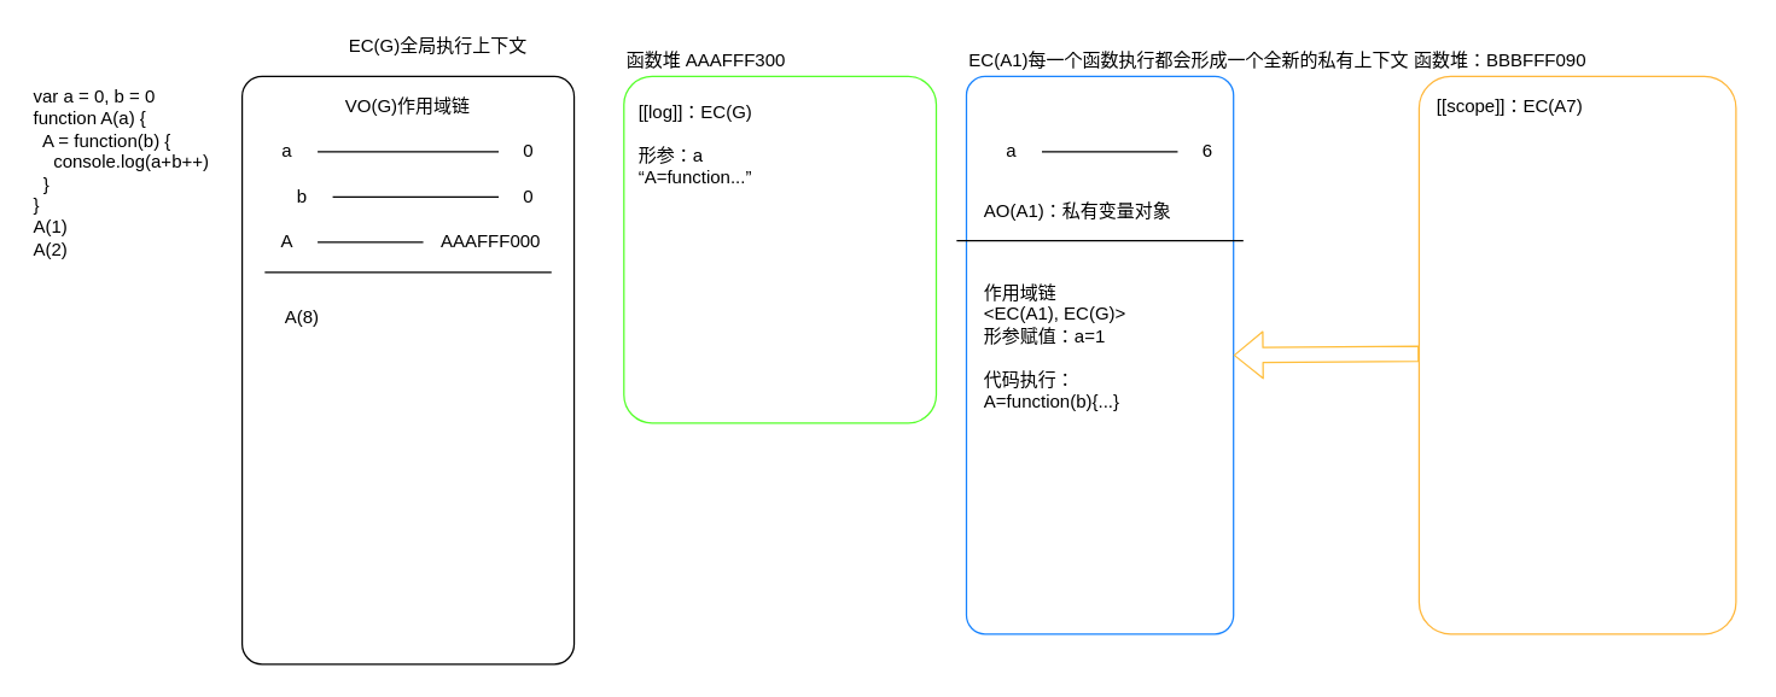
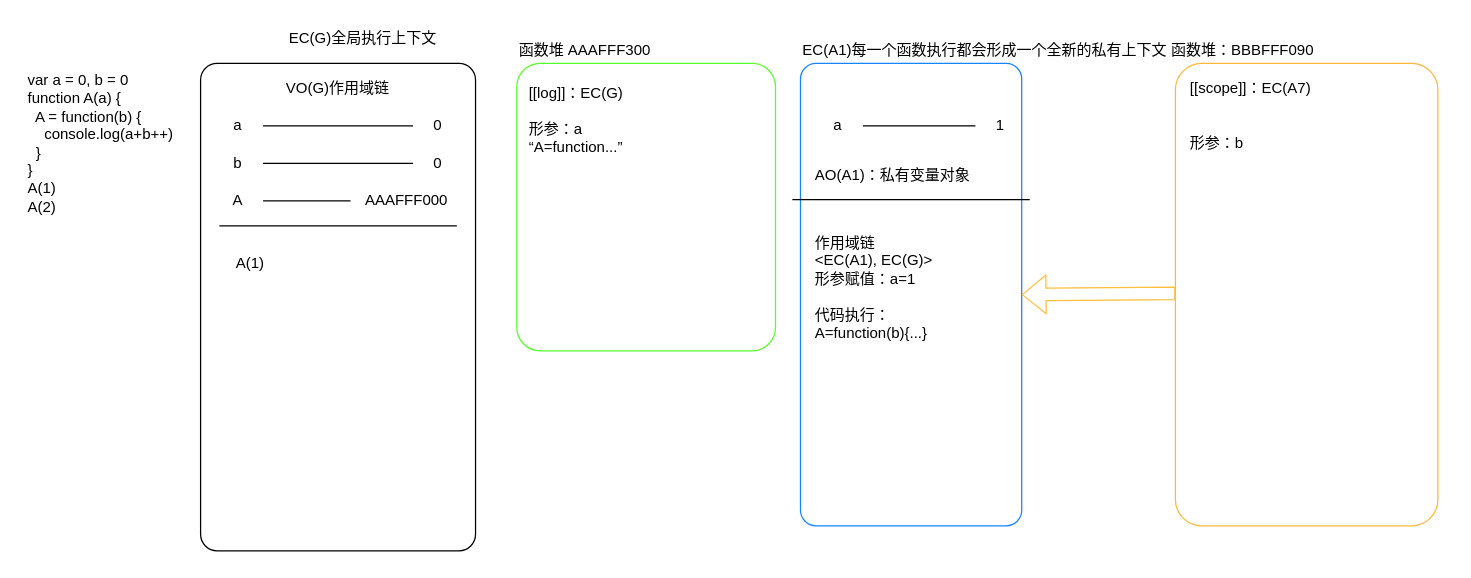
- <mxCell id="25" value="6" style="text;html=1;strokeColor=none;fillColor=none;align=center;verticalAlign=middle;whiteSpace=wrap;rounded=0;" vertex="1" parent="1"><mxGeometry x="780" y="90" width="40" height="20" as="geometry" /></mxCell>
+ <mxCell id="25" value="1" style="text;html=1;strokeColor=none;fillColor=none;align=center;verticalAlign=middle;whiteSpace=wrap;rounded=0;" vertex="1" parent="1"><mxGeometry x="780" y="90" width="40" height="20" as="geometry" /></mxCell>
- <mxCell id="10" value="b" style="text;html=1;strokeColor=none;fillColor=none;align=center;verticalAlign=middle;whiteSpace=wrap;rounded=0;" vertex="1" parent="1"><mxGeometry x="180" y="120" width="40" height="20" as="geometry" /></mxCell>
+ <mxCell id="10" value="b" style="text;html=1;strokeColor=none;fillColor=none;align=center;verticalAlign=middle;whiteSpace=wrap;rounded=0;" vertex="1" parent="1"><mxGeometry x="170" y="120" width="40" height="20" as="geometry" /></mxCell>
+ <mxCell id="32" value="形参：b&lt;br&gt;" style="text;html=1;strokeColor=none;fillColor=none;align=left;verticalAlign=top;whiteSpace=wrap;rounded=0;" vertex="1" parent="1"><mxGeometry x="950" y="100" width="190" height="60" as="geometry" /></mxCell>
- <mxCell id="24" value="A(8)" style="text;html=1;strokeColor=none;fillColor=none;align=center;verticalAlign=middle;whiteSpace=wrap;rounded=0;" vertex="1" parent="1"><mxGeometry x="180" y="200" width="40" height="20" as="geometry" /></mxCell>
+ <mxCell id="24" value="A(1)" style="text;html=1;strokeColor=none;fillColor=none;align=center;verticalAlign=middle;whiteSpace=wrap;rounded=0;" vertex="1" parent="1"><mxGeometry x="180" y="200" width="40" height="20" as="geometry" /></mxCell>
